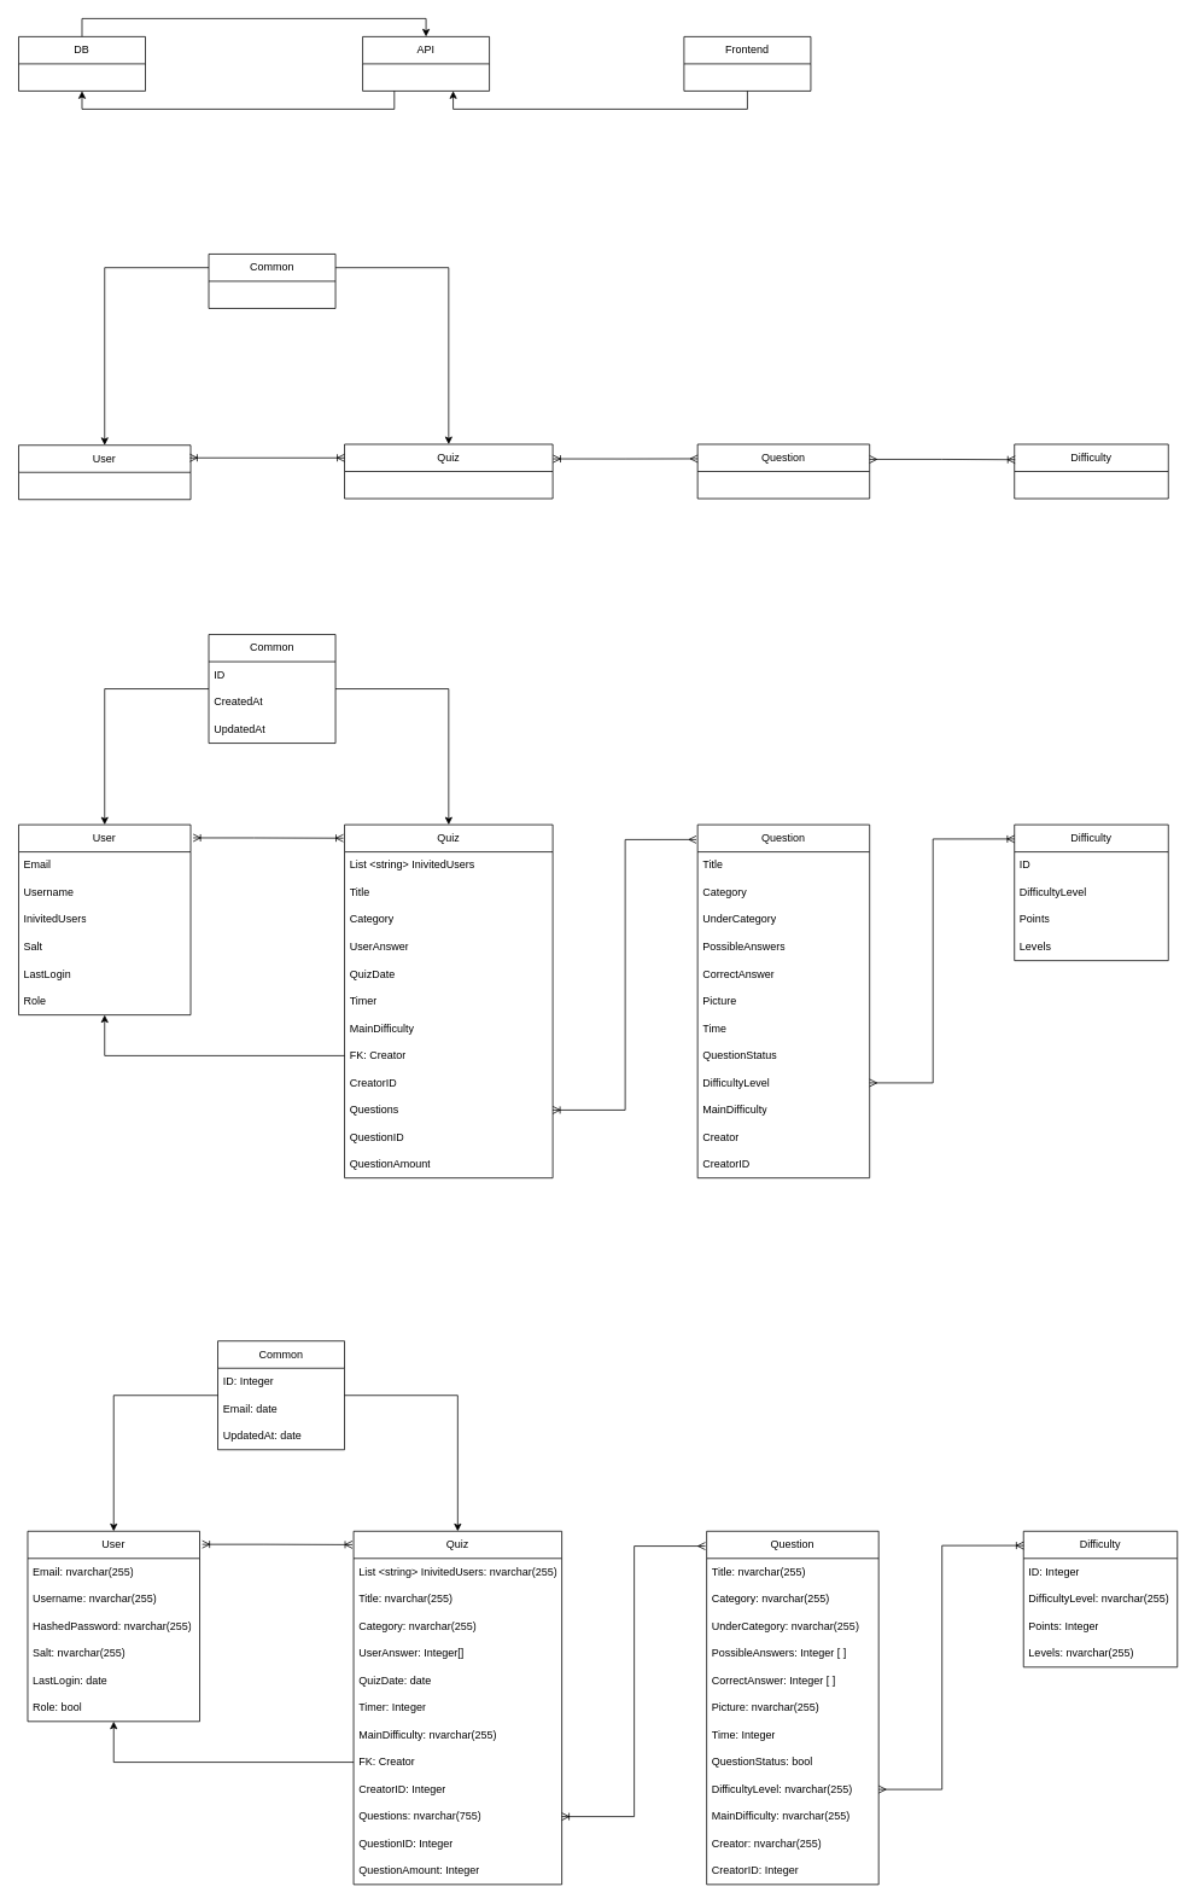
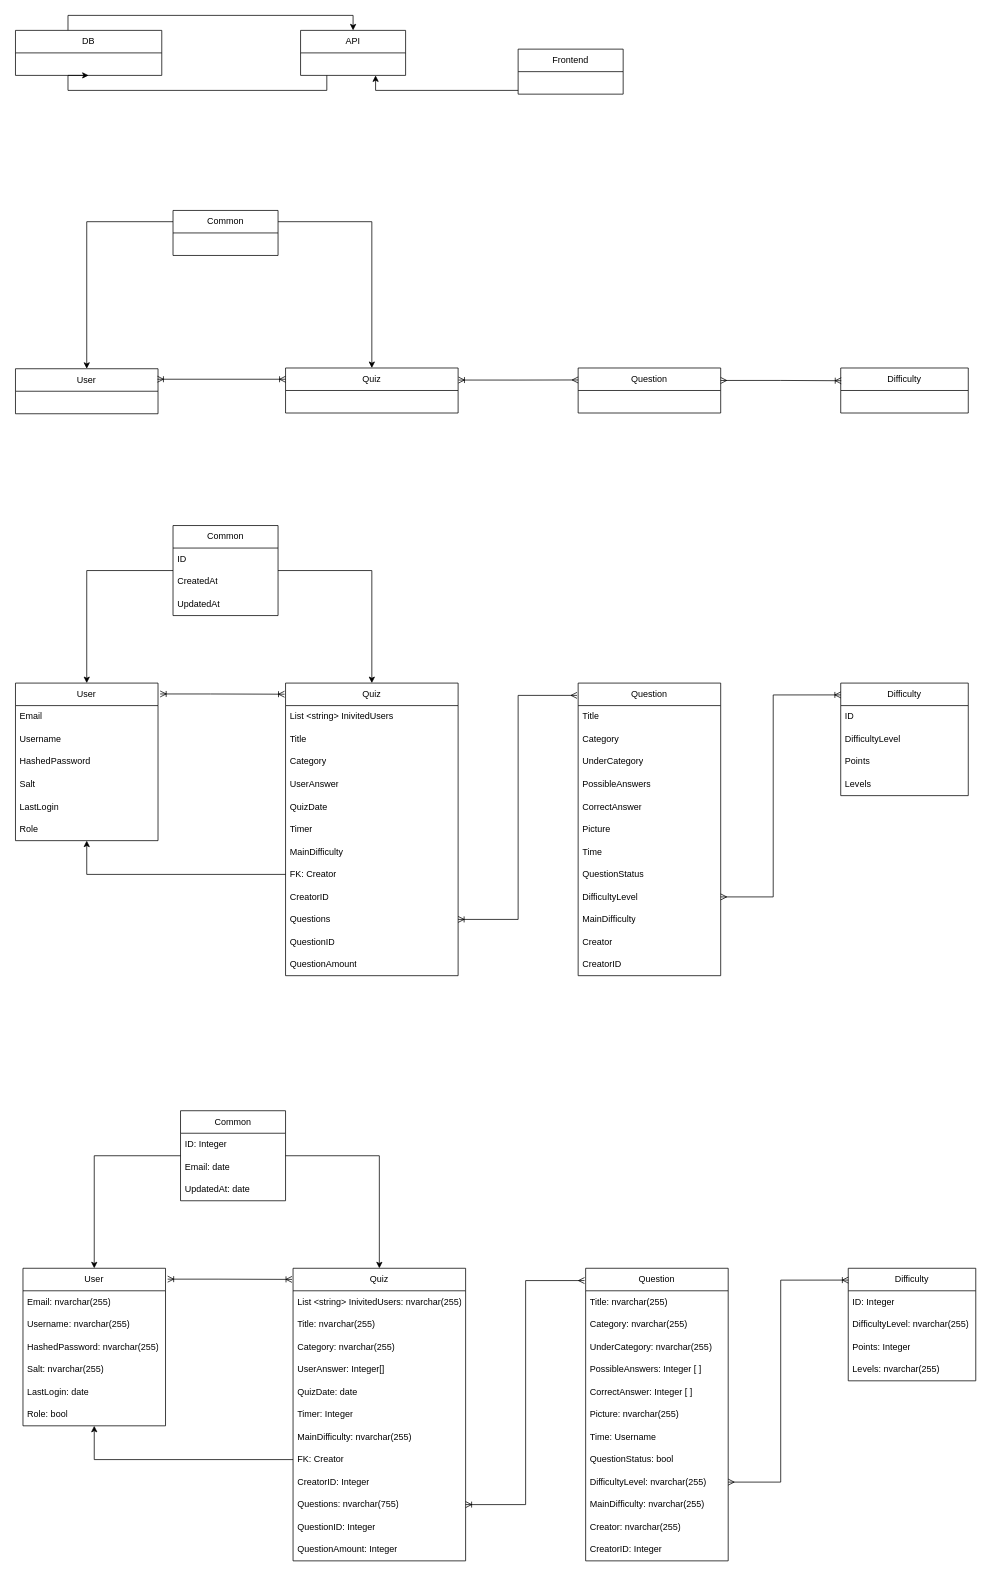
- <mxCell id="50" value="DB" style="swimlane;fontStyle=0;childLayout=stackLayout;horizontal=1;startSize=30;horizontalStack=0;resizeParent=1;resizeParentMax=0;resizeLast=0;collapsible=1;marginBottom=0;whiteSpace=wrap;html=1;" vertex="1" parent="1"><mxGeometry x="20" y="40" width="140" height="60" as="geometry" /></mxCell>
+ <mxCell id="50" value="DB" style="swimlane;fontStyle=0;childLayout=stackLayout;horizontal=1;startSize=30;horizontalStack=0;resizeParent=1;resizeParentMax=0;resizeLast=0;collapsible=1;marginBottom=0;whiteSpace=wrap;html=1;" vertex="1" parent="1"><mxGeometry x="20" y="40" width="195" height="60" as="geometry" /></mxCell>
- <mxCell id="54" value="Frontend" style="swimlane;fontStyle=0;childLayout=stackLayout;horizontal=1;startSize=30;horizontalStack=0;resizeParent=1;resizeParentMax=0;resizeLast=0;collapsible=1;marginBottom=0;whiteSpace=wrap;html=1;" vertex="1" parent="1"><mxGeometry x="755" y="40" width="140" height="60" as="geometry" /></mxCell>
+ <mxCell id="54" value="Frontend" style="swimlane;fontStyle=0;childLayout=stackLayout;horizontal=1;startSize=30;horizontalStack=0;resizeParent=1;resizeParentMax=0;resizeLast=0;collapsible=1;marginBottom=0;whiteSpace=wrap;html=1;" vertex="1" parent="1"><mxGeometry x="690" y="65" width="140" height="60" as="geometry" /></mxCell>
- <mxCell id="58" value="InivitedUsers" style="text;strokeColor=none;fillColor=none;align=left;verticalAlign=middle;spacingLeft=4;spacingRight=4;overflow=hidden;points=[[0,0.5],[1,0.5]];portConstraint=eastwest;rotatable=0;whiteSpace=wrap;html=1;" vertex="1" parent="55"><mxGeometry y="90" width="190" height="30" as="geometry" /></mxCell>
+ <mxCell id="58" value="HashedPassword" style="text;strokeColor=none;fillColor=none;align=left;verticalAlign=middle;spacingLeft=4;spacingRight=4;overflow=hidden;points=[[0,0.5],[1,0.5]];portConstraint=eastwest;rotatable=0;whiteSpace=wrap;html=1;" vertex="1" parent="55"><mxGeometry y="90" width="190" height="30" as="geometry" /></mxCell>
- <mxCell id="29" value="Time: Integer" style="text;strokeColor=none;fillColor=none;align=left;verticalAlign=middle;spacingLeft=4;spacingRight=4;overflow=hidden;points=[[0,0.5],[1,0.5]];portConstraint=eastwest;rotatable=0;whiteSpace=wrap;html=1;" vertex="1" parent="22"><mxGeometry y="210" width="190" height="30" as="geometry" /></mxCell>
+ <mxCell id="29" value="Time: Username" style="text;strokeColor=none;fillColor=none;align=left;verticalAlign=middle;spacingLeft=4;spacingRight=4;overflow=hidden;points=[[0,0.5],[1,0.5]];portConstraint=eastwest;rotatable=0;whiteSpace=wrap;html=1;" vertex="1" parent="22"><mxGeometry y="210" width="190" height="30" as="geometry" /></mxCell>
